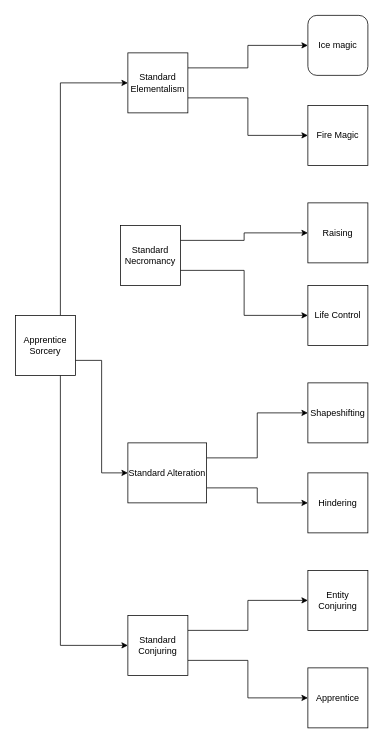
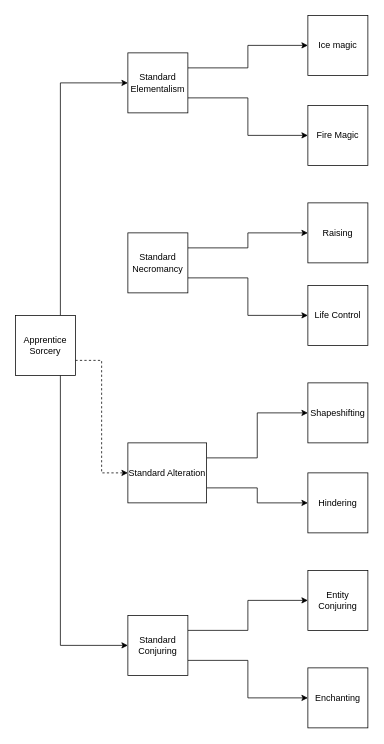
- <mxCell id="19" value="Ice magic" style="whiteSpace=wrap;html=1;aspect=fixed;rounded=1;" vertex="1" parent="1"><mxGeometry x="410" y="20" width="80" height="80" as="geometry" /></mxCell>
+ <mxCell id="19" value="Ice magic" style="whiteSpace=wrap;html=1;aspect=fixed;" vertex="1" parent="1"><mxGeometry x="410" y="20" width="80" height="80" as="geometry" /></mxCell>
- <mxCell id="11" value="Standard Necromancy" style="whiteSpace=wrap;html=1;aspect=fixed;" vertex="1" parent="1"><mxGeometry x="160" y="300" width="80" height="80" as="geometry" /></mxCell>
+ <mxCell id="11" value="Standard Necromancy" style="whiteSpace=wrap;html=1;aspect=fixed;" vertex="1" parent="1"><mxGeometry x="170" y="310" width="80" height="80" as="geometry" /></mxCell>
- <mxCell id="3" style="edgeStyle=orthogonalEdgeStyle;rounded=0;orthogonalLoop=1;jettySize=auto;html=1;exitX=1;exitY=0.75;exitDx=0;exitDy=0;entryX=0;entryY=0.5;entryDx=0;entryDy=0;" edge="1" parent="1" source="5" target="14"><mxGeometry relative="1" as="geometry" /></mxCell>
+ <mxCell id="3" style="edgeStyle=orthogonalEdgeStyle;rounded=0;orthogonalLoop=1;jettySize=auto;html=1;exitX=1;exitY=0.75;exitDx=0;exitDy=0;entryX=0;entryY=0.5;entryDx=0;entryDy=0;dashed=1;" edge="1" parent="1" source="5" target="14"><mxGeometry relative="1" as="geometry" /></mxCell>
- <mxCell id="25" value="Apprentice" style="whiteSpace=wrap;html=1;aspect=fixed;" vertex="1" parent="1"><mxGeometry x="410" y="890" width="80" height="80" as="geometry" /></mxCell>
+ <mxCell id="25" value="Enchanting" style="whiteSpace=wrap;html=1;aspect=fixed;" vertex="1" parent="1"><mxGeometry x="410" y="890" width="80" height="80" as="geometry" /></mxCell>
